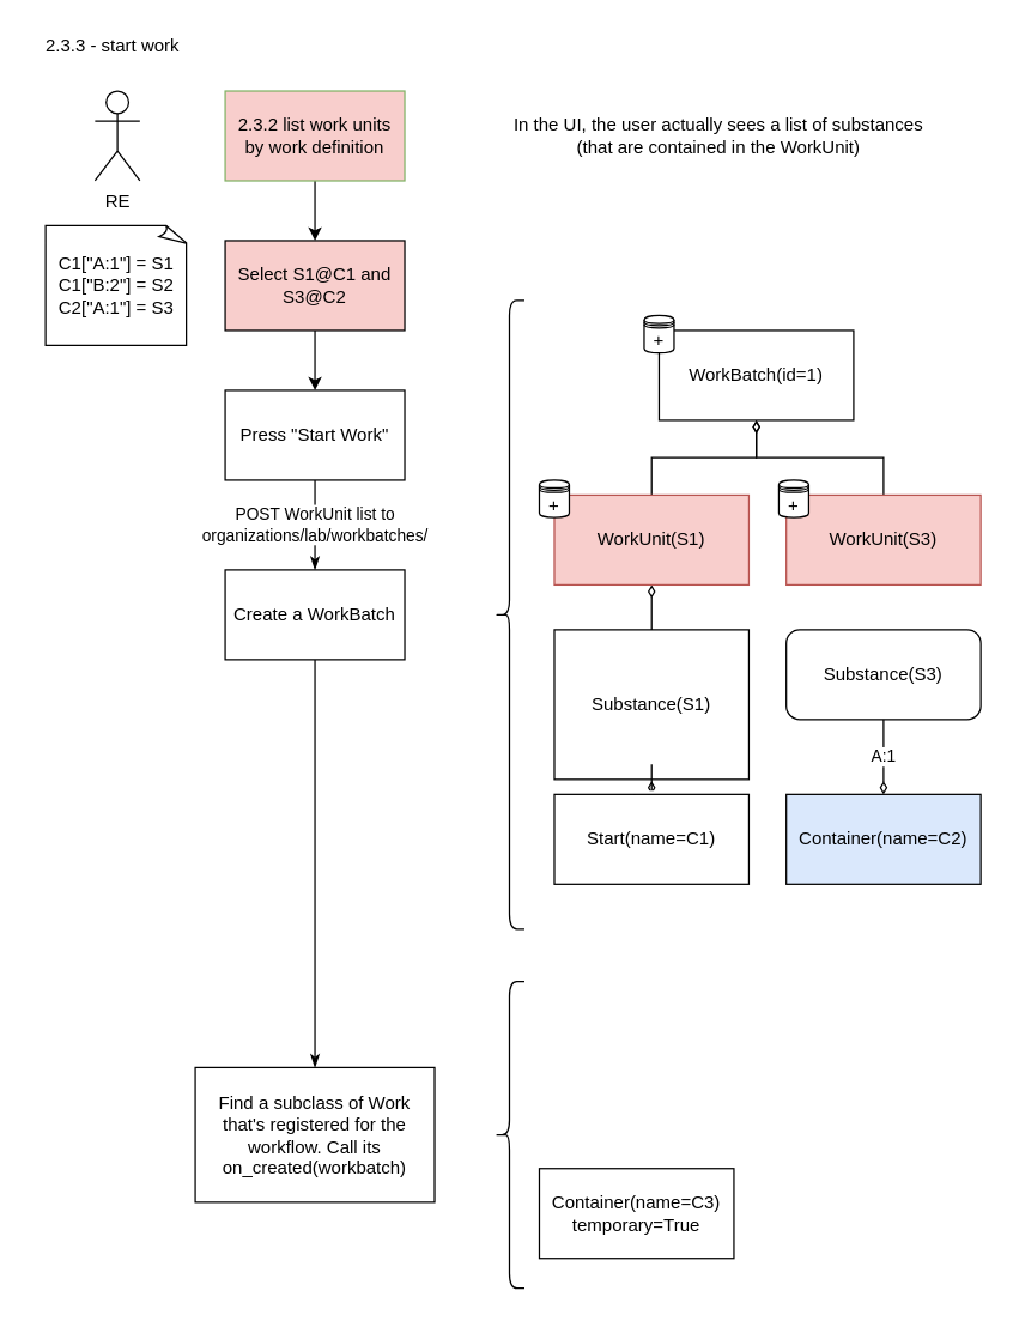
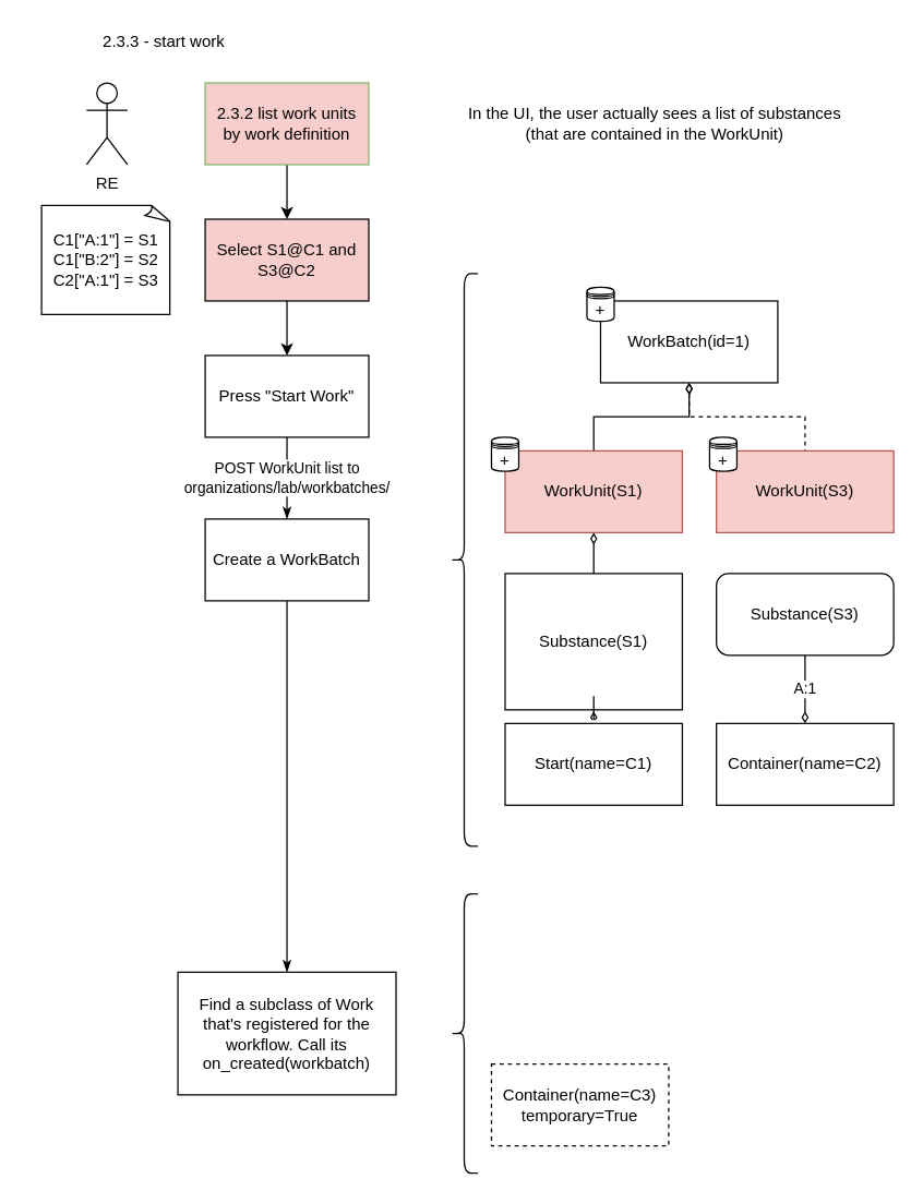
- <mxCell id="33" value="2.3.3 - start work" style="text;html=1;strokeColor=none;fillColor=none;align=center;verticalAlign=middle;whiteSpace=wrap;rounded=0;" vertex="1" parent="1"><mxGeometry x="20" y="20" width="110" height="20" as="geometry" /></mxCell>
+ <mxCell id="33" value="2.3.3 - start work" style="text;html=1;strokeColor=none;fillColor=none;align=center;verticalAlign=middle;whiteSpace=wrap;rounded=0;" vertex="1" parent="1"><mxGeometry x="65" y="20" width="110" height="20" as="geometry" /></mxCell>
- <mxCell id="7" style="edgeStyle=orthogonalEdgeStyle;rounded=0;orthogonalLoop=1;jettySize=auto;html=1;startArrow=diamondThin;startFill=0;endArrow=none;endFill=0;" edge="1" parent="1" source="8" target="20"><mxGeometry relative="1" as="geometry" /></mxCell>
+ <mxCell id="7" style="edgeStyle=orthogonalEdgeStyle;rounded=0;orthogonalLoop=1;jettySize=auto;html=1;startArrow=diamondThin;startFill=0;endArrow=none;endFill=0;dashed=1;" edge="1" parent="1" source="8" target="20"><mxGeometry relative="1" as="geometry" /></mxCell>
- <mxCell id="16" value="Container(name=C2)" style="rounded=0;whiteSpace=wrap;html=1;fontSize=12;fillColor=#dae8fc;" vertex="1" parent="1"><mxGeometry x="525" y="530" width="130" height="60" as="geometry" /></mxCell>
+ <mxCell id="16" value="Container(name=C2)" style="rounded=0;whiteSpace=wrap;html=1;fontSize=12;" vertex="1" parent="1"><mxGeometry x="525" y="530" width="130" height="60" as="geometry" /></mxCell>
- <mxCell id="28" value="Container(name=C3)&lt;br&gt;temporary=True" style="rounded=0;whiteSpace=wrap;html=1;fontSize=12;" vertex="1" parent="1"><mxGeometry x="360" y="780" width="130" height="60" as="geometry" /></mxCell>
+ <mxCell id="28" value="Container(name=C3)&lt;br&gt;temporary=True" style="rounded=0;whiteSpace=wrap;html=1;fontSize=12;dashed=1;" vertex="1" parent="1"><mxGeometry x="360" y="780" width="130" height="60" as="geometry" /></mxCell>
